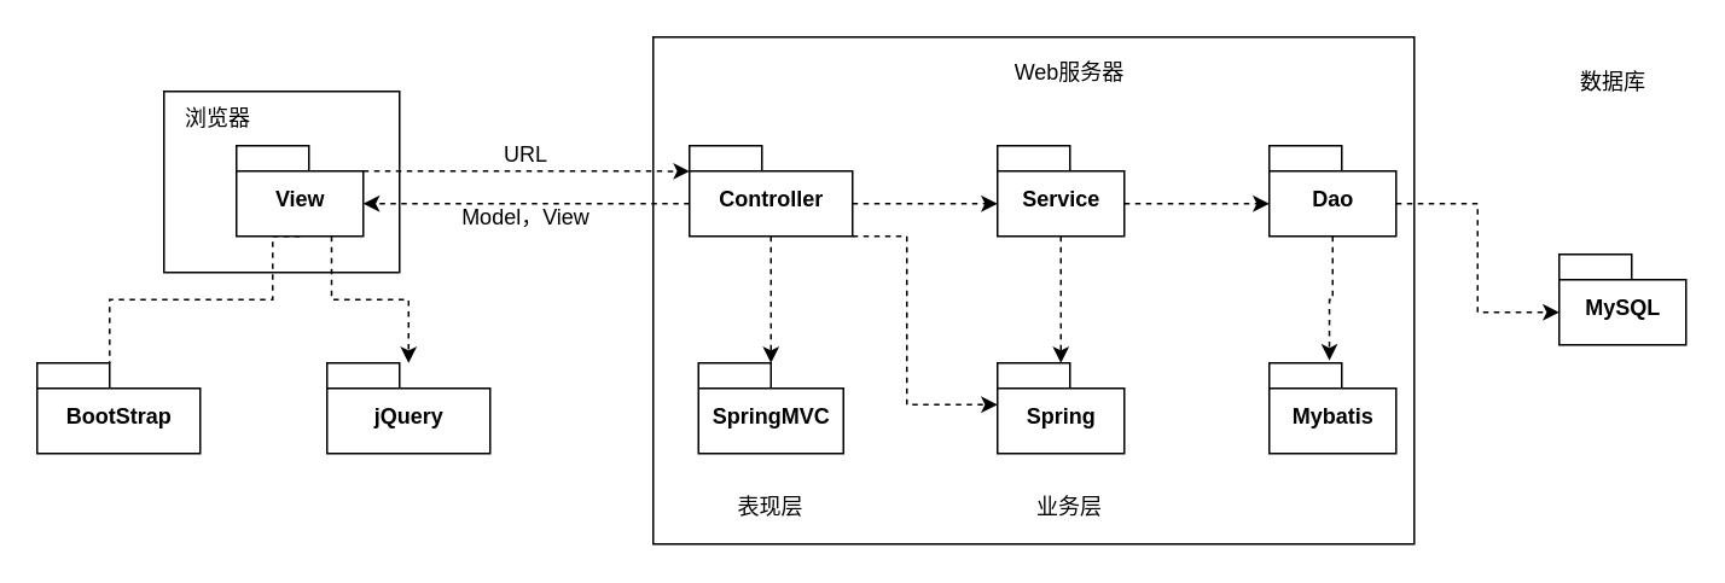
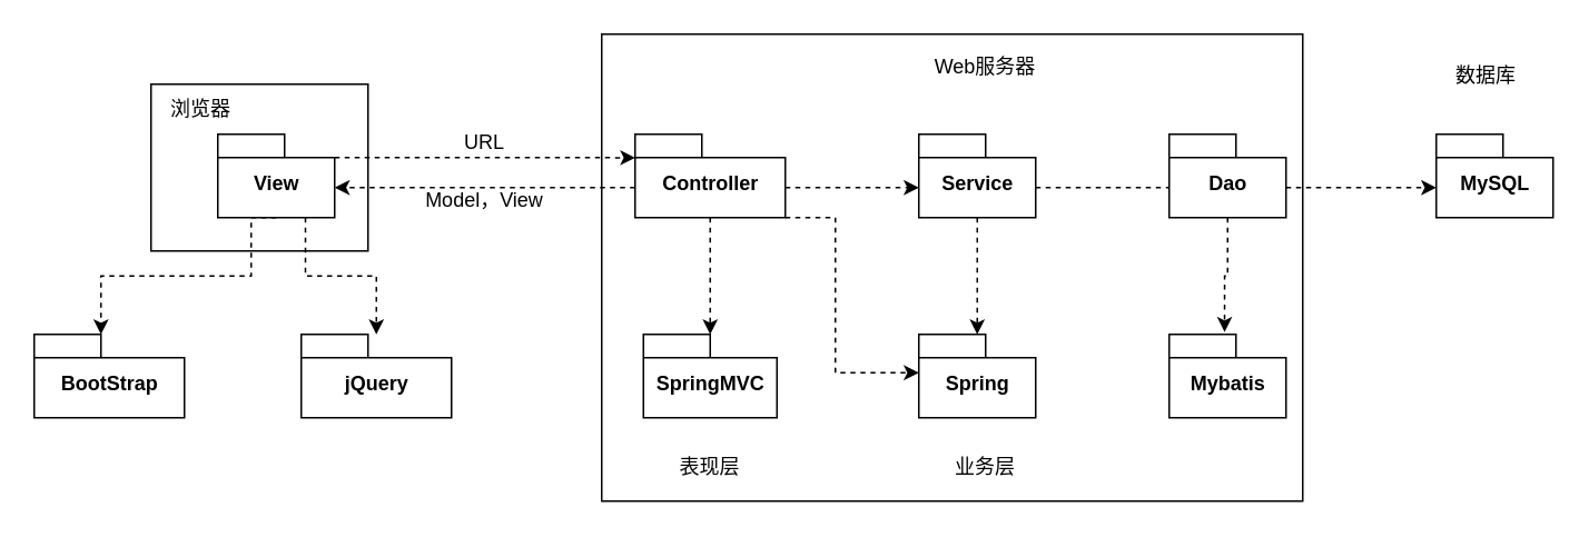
- <mxCell id="12" style="edgeStyle=orthogonalEdgeStyle;rounded=0;orthogonalLoop=1;jettySize=auto;html=1;exitX=0;exitY=0;exitDx=70;exitDy=32;exitPerimeter=0;entryX=0;entryY=0;entryDx=0;entryDy=32;entryPerimeter=0;dashed=1;" edge="1" parent="1" source="14" target="11"><mxGeometry relative="1" as="geometry" /></mxCell>
+ <mxCell id="12" style="edgeStyle=orthogonalEdgeStyle;rounded=0;orthogonalLoop=1;jettySize=auto;html=1;exitX=0;exitY=0;exitDx=70;exitDy=32;exitPerimeter=0;entryX=0;entryY=0;entryDx=0;entryDy=32;entryPerimeter=0;dashed=1;endArrow=none;" edge="1" parent="1" source="14" target="11"><mxGeometry relative="1" as="geometry" /></mxCell>
- <mxCell id="27" value="MySQL" style="shape=folder;fontStyle=1;spacingTop=10;tabWidth=40;tabHeight=14;tabPosition=left;html=1;" vertex="1" parent="1"><mxGeometry x="860" y="140" width="70" height="50" as="geometry" /></mxCell>
+ <mxCell id="27" value="MySQL" style="shape=folder;fontStyle=1;spacingTop=10;tabWidth=40;tabHeight=14;tabPosition=left;html=1;" vertex="1" parent="1"><mxGeometry x="860" y="80" width="70" height="50" as="geometry" /></mxCell>
- <mxCell id="19" style="edgeStyle=orthogonalEdgeStyle;rounded=0;orthogonalLoop=1;jettySize=auto;html=1;exitX=0.5;exitY=1;exitDx=0;exitDy=0;exitPerimeter=0;entryX=0;entryY=0;entryDx=40;entryDy=0;entryPerimeter=0;dashed=1;endArrow=none;" edge="1" parent="1" source="21" target="24"><mxGeometry relative="1" as="geometry"><Array as="points"><mxPoint x="150" y="130" /><mxPoint x="150" y="165" /><mxPoint x="60" y="165" /></Array></mxGeometry></mxCell>
+ <mxCell id="19" style="edgeStyle=orthogonalEdgeStyle;rounded=0;orthogonalLoop=1;jettySize=auto;html=1;exitX=0.5;exitY=1;exitDx=0;exitDy=0;exitPerimeter=0;entryX=0;entryY=0;entryDx=40;entryDy=0;entryPerimeter=0;dashed=1;" edge="1" parent="1" source="21" target="24"><mxGeometry relative="1" as="geometry"><Array as="points"><mxPoint x="150" y="130" /><mxPoint x="150" y="165" /><mxPoint x="60" y="165" /></Array></mxGeometry></mxCell>
